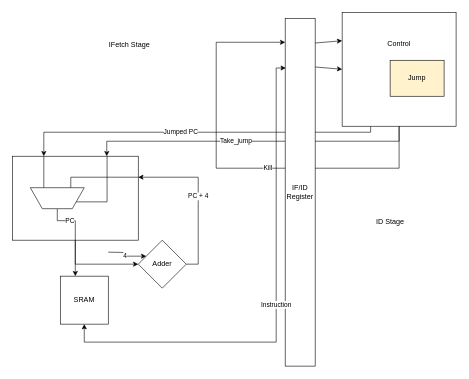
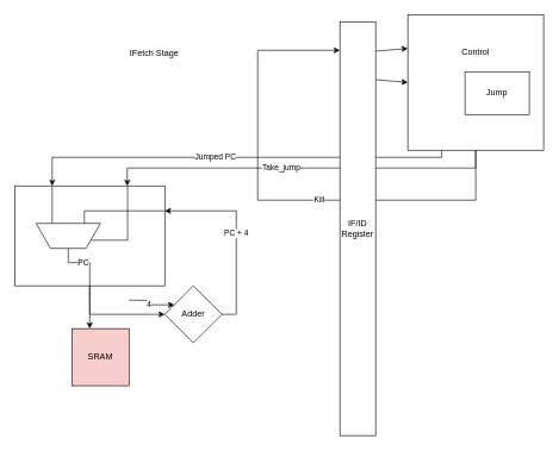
- <mxCell id="15" value="Jump" style="rounded=0;whiteSpace=wrap;html=1;fillColor=#fff2cc;" vertex="1" parent="13"><mxGeometry x="80" y="80" width="90" height="60" as="geometry" /></mxCell>
+ <mxCell id="15" value="Jump" style="rounded=0;whiteSpace=wrap;html=1;" vertex="1" parent="13"><mxGeometry x="80" y="80" width="90" height="60" as="geometry" /></mxCell>
- <mxCell id="21" value="&lt;div&gt;ID Stage&lt;/div&gt;" style="text;html=1;align=center;verticalAlign=middle;resizable=0;points=[];autosize=1;" vertex="1" parent="1"><mxGeometry x="620" y="360" width="60" height="20" as="geometry" /></mxCell>
- <mxCell id="12" value="&lt;div&gt;SRAM&lt;/div&gt;" style="whiteSpace=wrap;html=1;aspect=fixed;" vertex="1" parent="1"><mxGeometry x="100" y="460" width="80" height="80" as="geometry" /></mxCell>
+ <mxCell id="12" value="&lt;div&gt;SRAM&lt;/div&gt;" style="whiteSpace=wrap;html=1;aspect=fixed;fillColor=#f8cecc;" vertex="1" parent="1"><mxGeometry x="100" y="460" width="80" height="80" as="geometry" /></mxCell>
- <mxCell id="28" value="Instruction" style="edgeStyle=orthogonalEdgeStyle;rounded=0;orthogonalLoop=1;jettySize=auto;html=1;exitX=0.5;exitY=1;exitDx=0;exitDy=0;startArrow=classic;startFill=1;endArrow=classic;endFill=1;strokeColor=#000000;entryX=0.02;entryY=0.143;entryDx=0;entryDy=0;entryPerimeter=0;" edge="1" parent="1" source="12" target="26"><mxGeometry relative="1" as="geometry"><mxPoint x="460" y="110" as="targetPoint" /><Array as="points"><mxPoint x="140" y="570" /><mxPoint x="460" y="570" /><mxPoint x="460" y="113" /></Array></mxGeometry></mxCell>
